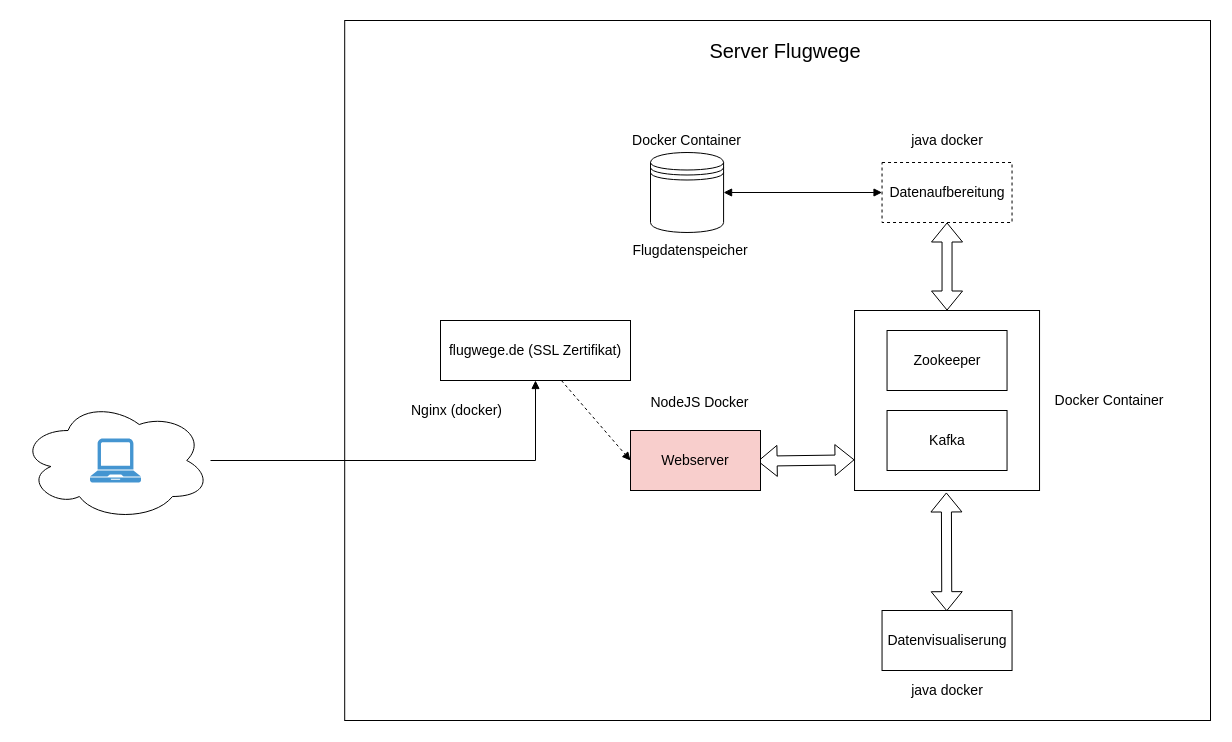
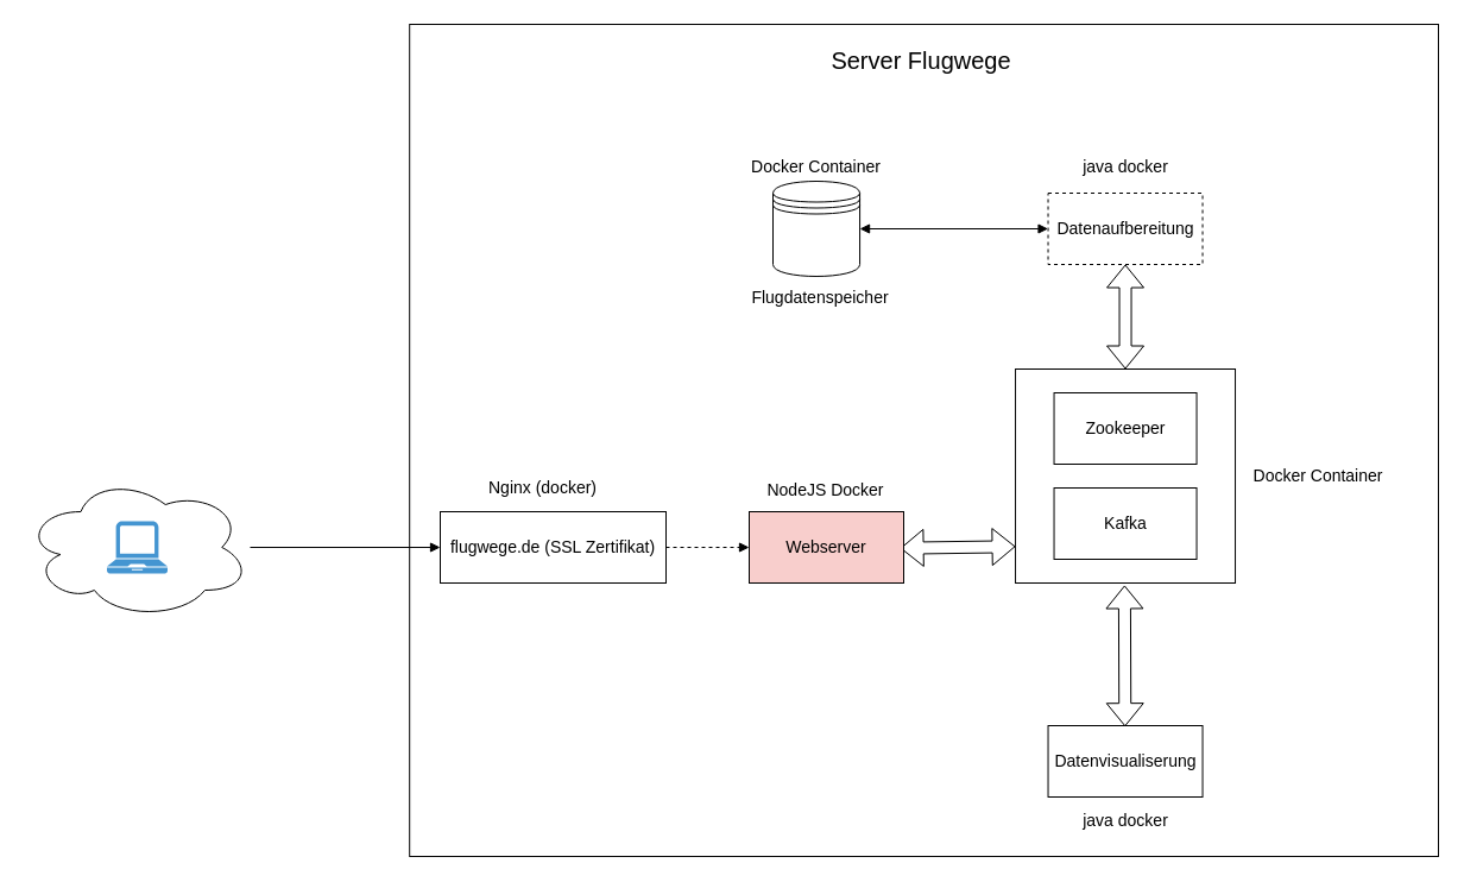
- <mxCell id="13" value="&lt;font style=&quot;font-size: 20px&quot;&gt;Server Flugwege&lt;/font&gt;" style="text;html=1;strokeColor=none;fillColor=none;align=center;verticalAlign=middle;whiteSpace=wrap;rounded=0;" vertex="1" parent="1"><mxGeometry x="670" y="40" width="230" height="20" as="geometry" /></mxCell>
+ <mxCell id="13" value="&lt;font style=&quot;font-size: 20px&quot;&gt;Server Flugwege&lt;/font&gt;" style="text;html=1;strokeColor=none;fillColor=none;align=center;verticalAlign=middle;whiteSpace=wrap;rounded=0;" vertex="1" parent="1"><mxGeometry x="660" y="40" width="230" height="20" as="geometry" /></mxCell>
- <mxCell id="27" value="&lt;span style=&quot;font-size: 14px&quot;&gt;flugwege.de (SSL Zertifikat)&lt;/span&gt;" style="rounded=0;whiteSpace=wrap;html=1;" vertex="1" parent="1"><mxGeometry x="440" y="320" width="190" height="60" as="geometry" /></mxCell>
+ <mxCell id="27" value="&lt;span style=&quot;font-size: 14px&quot;&gt;flugwege.de (SSL Zertifikat)&lt;/span&gt;" style="rounded=0;whiteSpace=wrap;html=1;" vertex="1" parent="1"><mxGeometry x="370" y="430" width="190" height="60" as="geometry" /></mxCell>
- <mxCell id="26" value="NodeJS Docker" style="text;html=1;strokeColor=none;fillColor=none;align=center;verticalAlign=middle;whiteSpace=wrap;rounded=0;fontSize=14;" vertex="1" parent="1"><mxGeometry x="613.27" y="392" width="173.46" height="20" as="geometry" /></mxCell>
+ <mxCell id="26" value="NodeJS Docker" style="text;html=1;strokeColor=none;fillColor=none;align=center;verticalAlign=middle;whiteSpace=wrap;rounded=0;fontSize=14;" vertex="1" parent="1"><mxGeometry x="608.27" y="402" width="173.46" height="20" as="geometry" /></mxCell>
